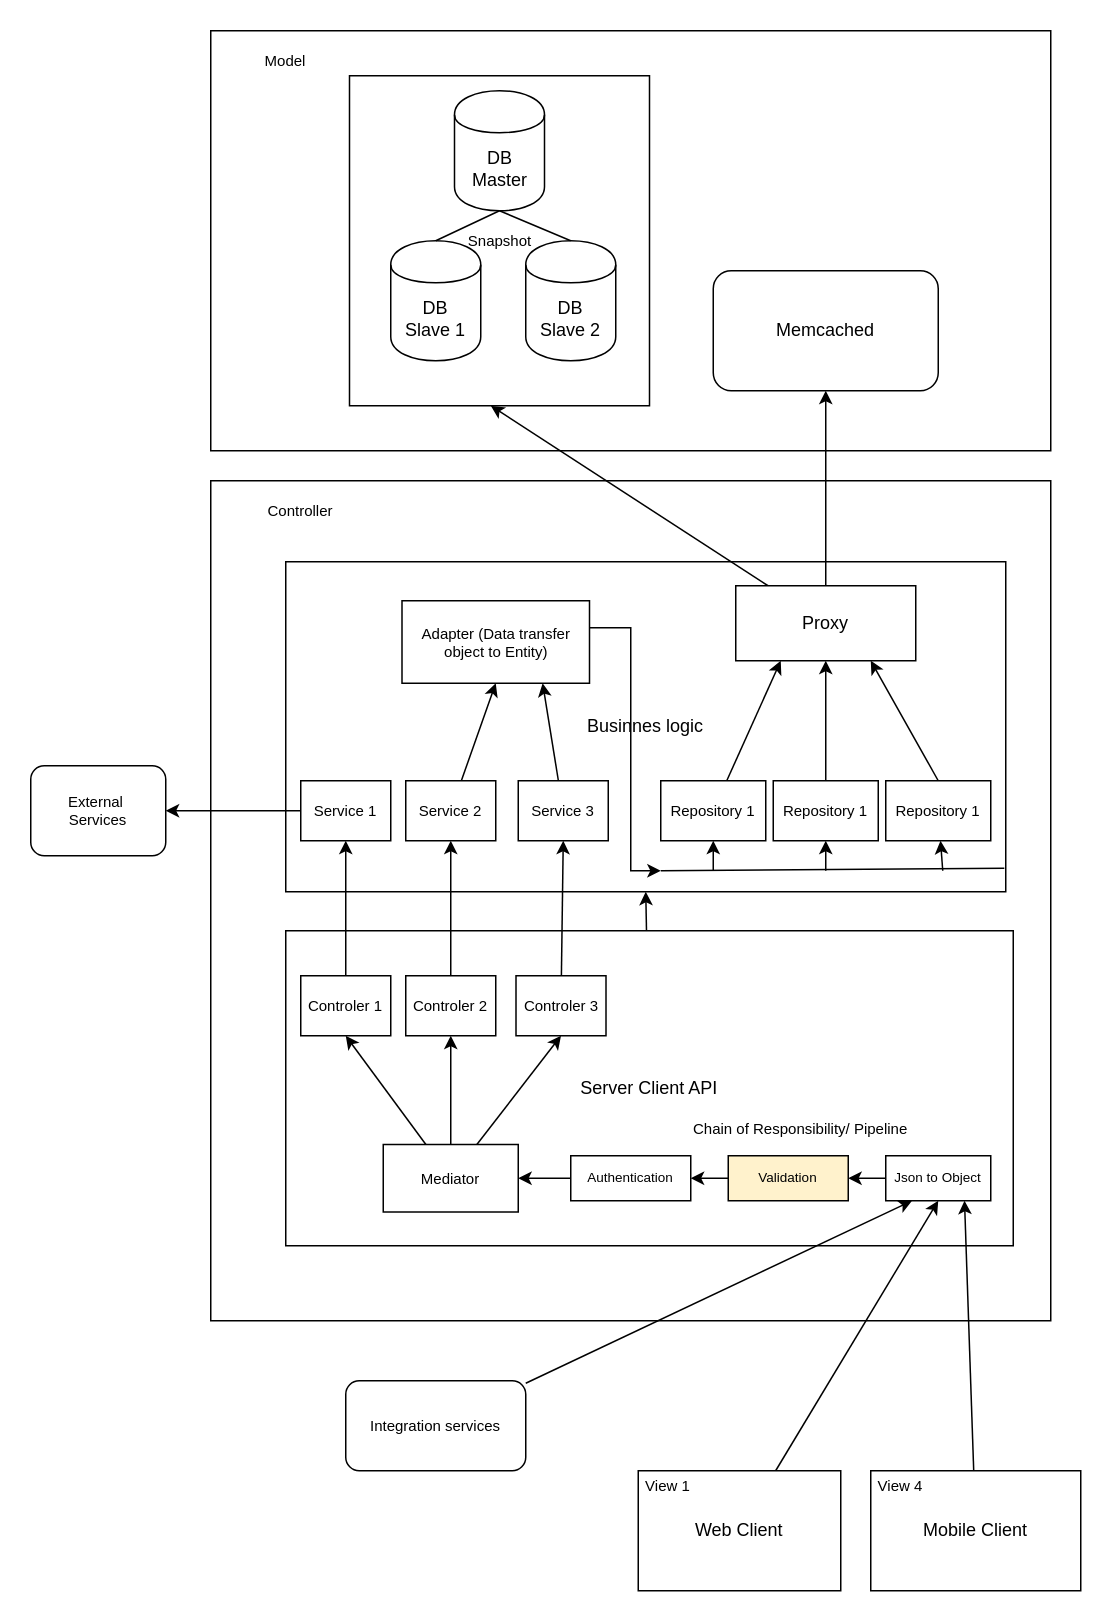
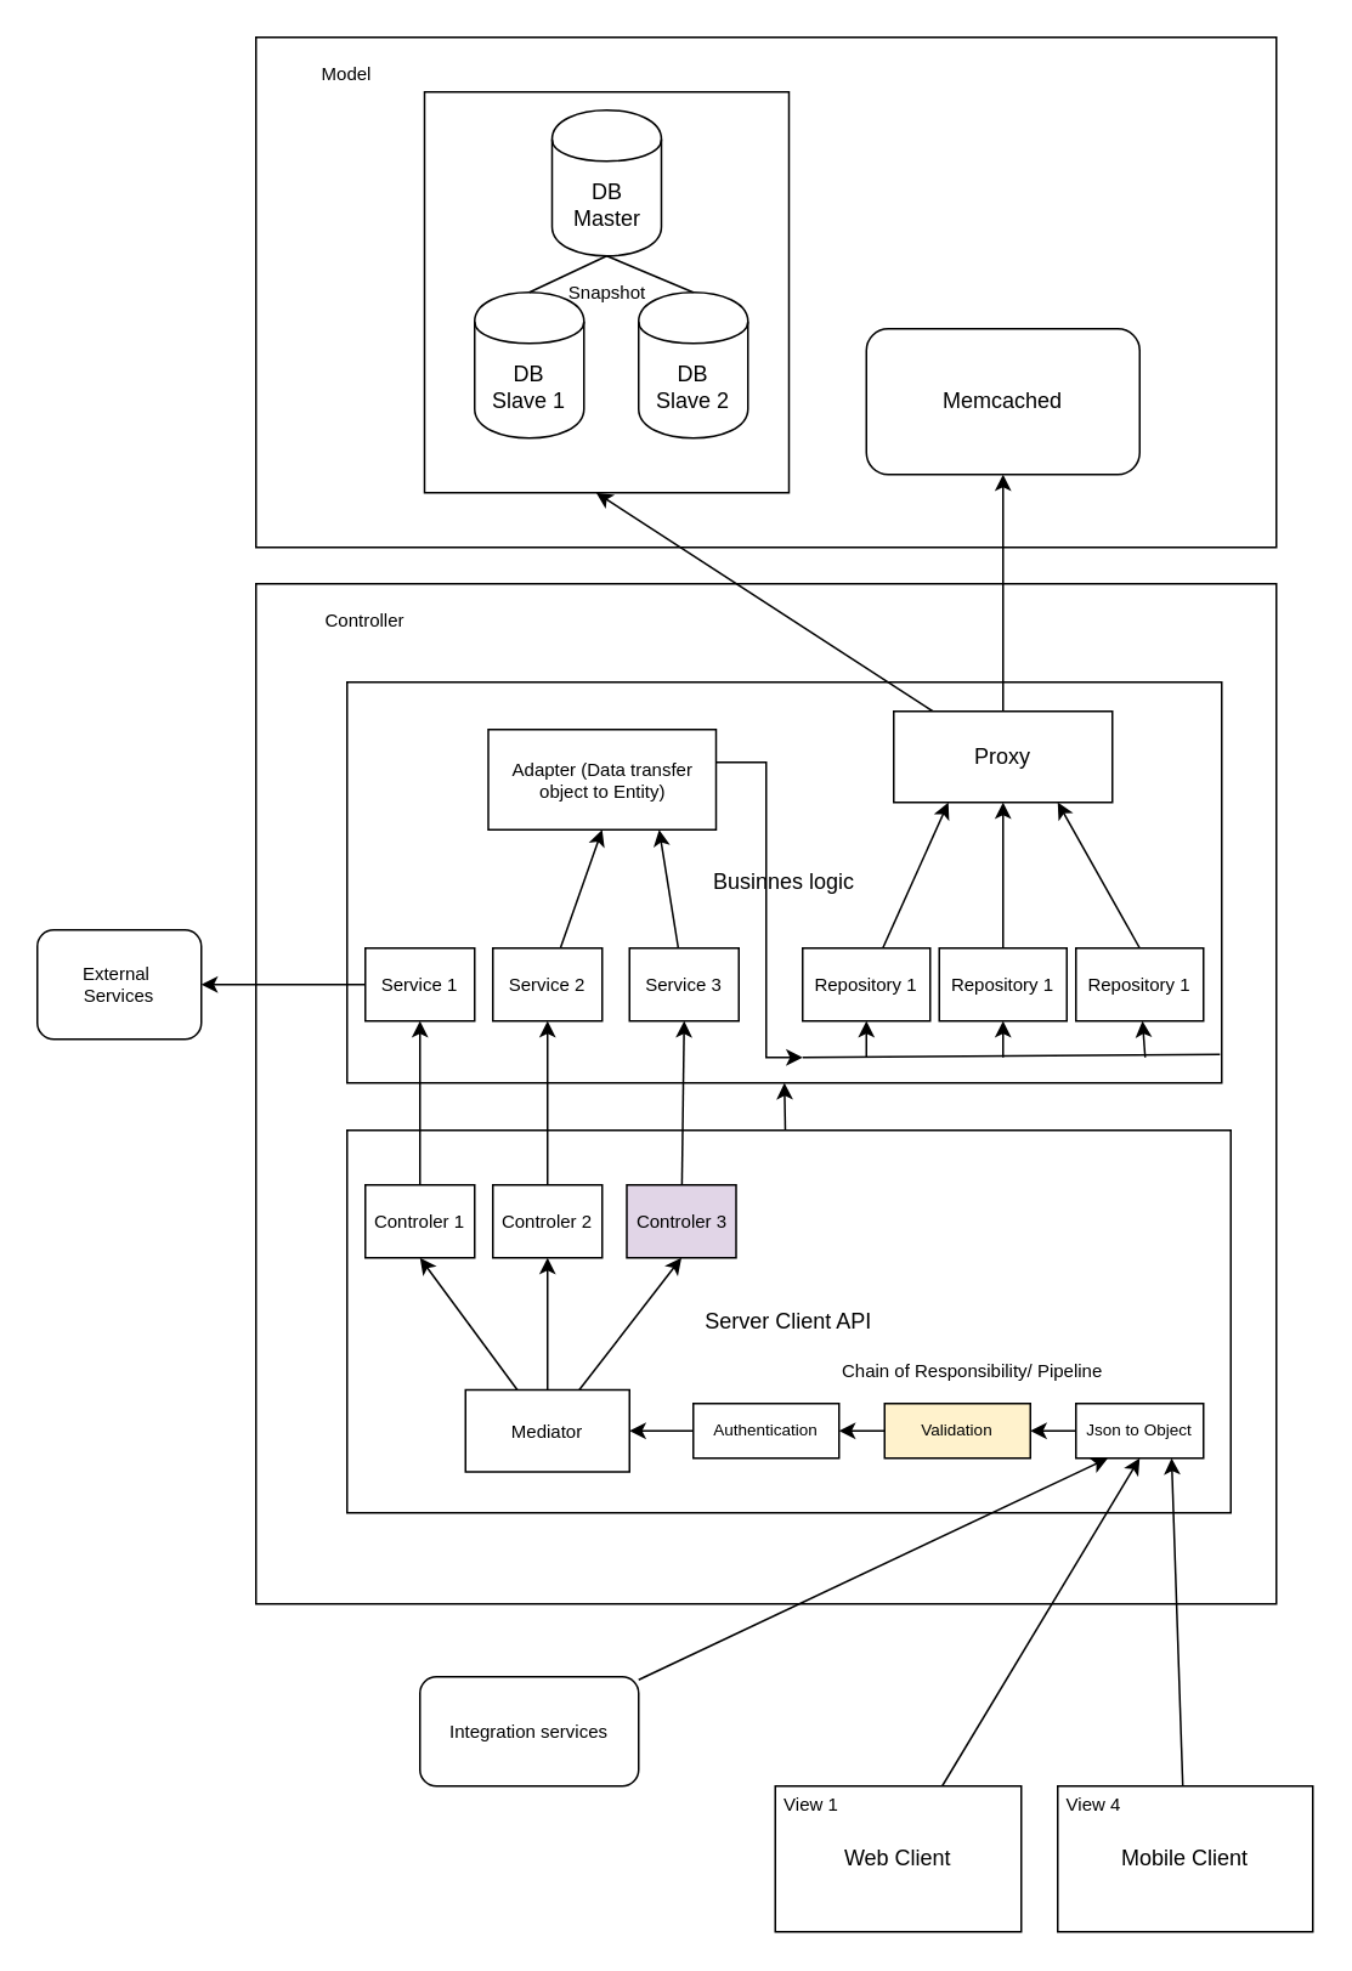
- <mxCell id="33" value="&lt;font style=&quot;font-size: 10px&quot;&gt;Controler 3&lt;/font&gt;" style="rounded=0;whiteSpace=wrap;html=1;fontSize=9;" vertex="1" parent="1"><mxGeometry x="343.5" y="650" width="60" height="40" as="geometry" /></mxCell>
+ <mxCell id="33" value="&lt;font style=&quot;font-size: 10px&quot;&gt;Controler 3&lt;/font&gt;" style="rounded=0;whiteSpace=wrap;html=1;fontSize=9;fillColor=#e1d5e7;" vertex="1" parent="1"><mxGeometry x="343.5" y="650" width="60" height="40" as="geometry" /></mxCell>
